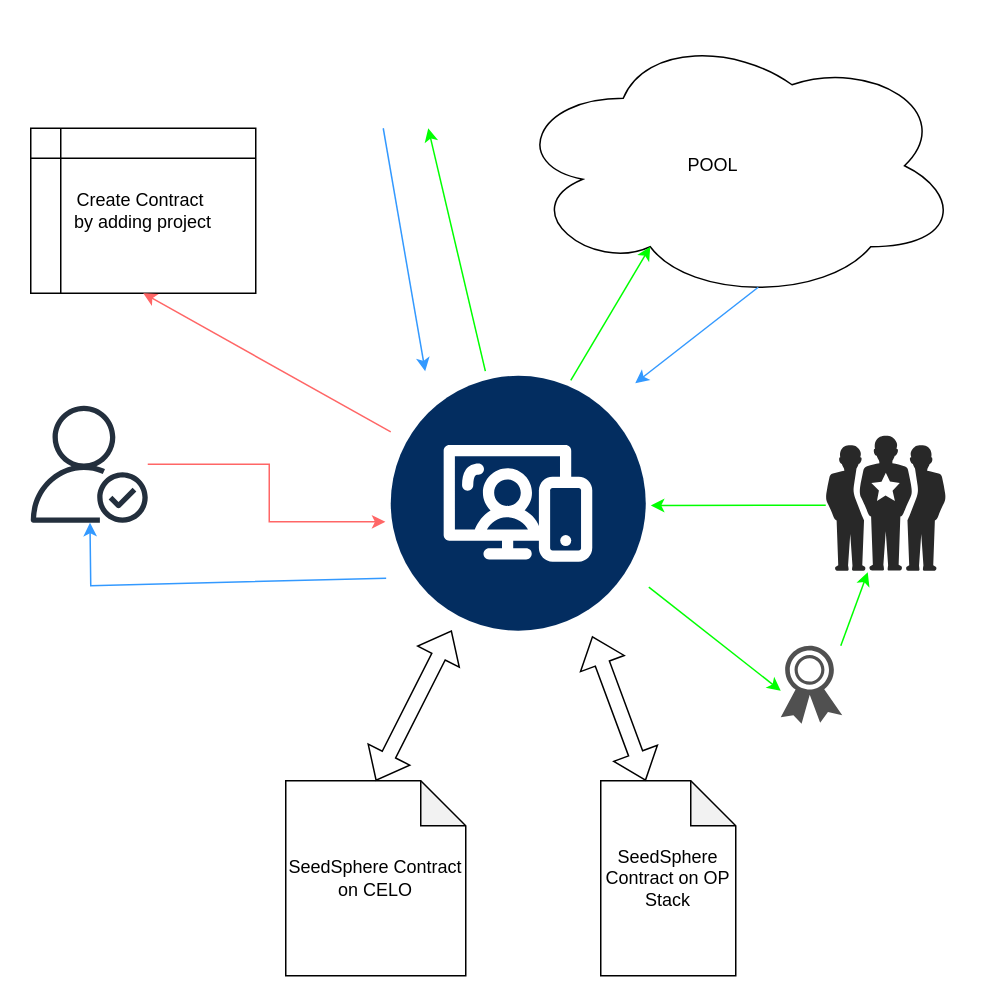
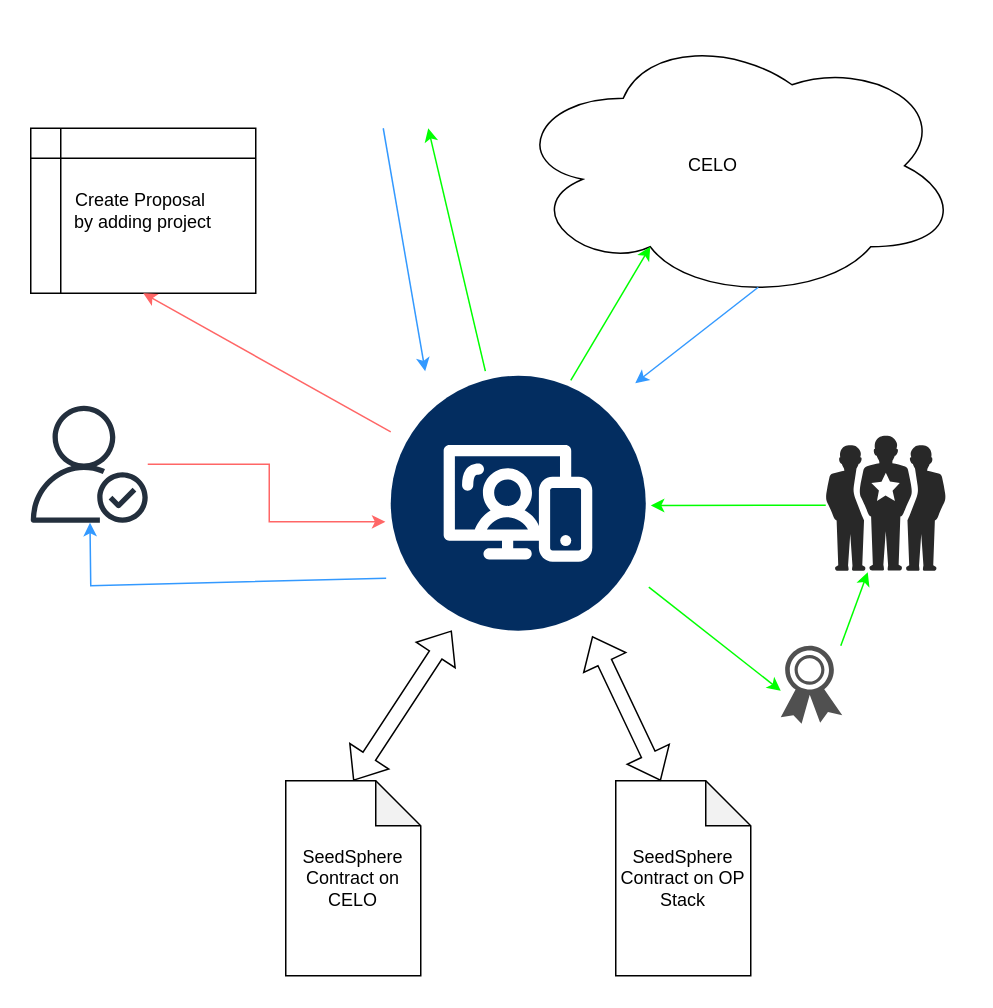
- <mxCell id="11" value="POOL&amp;nbsp; &amp;nbsp; &amp;nbsp; &amp;nbsp; &amp;nbsp;" style="ellipse;shape=cloud;whiteSpace=wrap;html=1;" vertex="1" parent="1"><mxGeometry x="340" y="20" width="300" height="180" as="geometry" /></mxCell>
+ <mxCell id="11" value="CELO&amp;nbsp; &amp;nbsp; &amp;nbsp; &amp;nbsp; &amp;nbsp;" style="ellipse;shape=cloud;whiteSpace=wrap;html=1;" vertex="1" parent="1"><mxGeometry x="340" y="20" width="300" height="180" as="geometry" /></mxCell>
- <mxCell id="20" value="Create Contract&amp;nbsp;&lt;div&gt;by adding project&lt;/div&gt;" style="shape=internalStorage;whiteSpace=wrap;html=1;backgroundOutline=1;" vertex="1" parent="1"><mxGeometry x="20" y="85" width="150" height="110" as="geometry" /></mxCell>
+ <mxCell id="20" value="Create Proposal&amp;nbsp;&lt;div&gt;by adding project&lt;/div&gt;" style="shape=internalStorage;whiteSpace=wrap;html=1;backgroundOutline=1;" vertex="1" parent="1"><mxGeometry x="20" y="85" width="150" height="110" as="geometry" /></mxCell>
- <mxCell id="2" value="SeedSphere Contract on CELO" style="shape=note;whiteSpace=wrap;html=1;backgroundOutline=1;darkOpacity=0.05;" vertex="1" parent="1"><mxGeometry x="190" y="520" width="120" height="130" as="geometry" /></mxCell>
+ <mxCell id="2" value="SeedSphere Contract on CELO" style="shape=note;whiteSpace=wrap;html=1;backgroundOutline=1;darkOpacity=0.05;" vertex="1" parent="1"><mxGeometry x="190" y="520" width="90" height="130" as="geometry" /></mxCell>
- <mxCell id="8" value="SeedSphere Contract on OP Stack" style="shape=note;whiteSpace=wrap;html=1;backgroundOutline=1;darkOpacity=0.05;" vertex="1" parent="1"><mxGeometry x="400" y="520" width="90" height="130" as="geometry" /></mxCell>
+ <mxCell id="8" value="SeedSphere Contract on OP Stack" style="shape=note;whiteSpace=wrap;html=1;backgroundOutline=1;darkOpacity=0.05;" vertex="1" parent="1"><mxGeometry x="410" y="520" width="90" height="130" as="geometry" /></mxCell>
